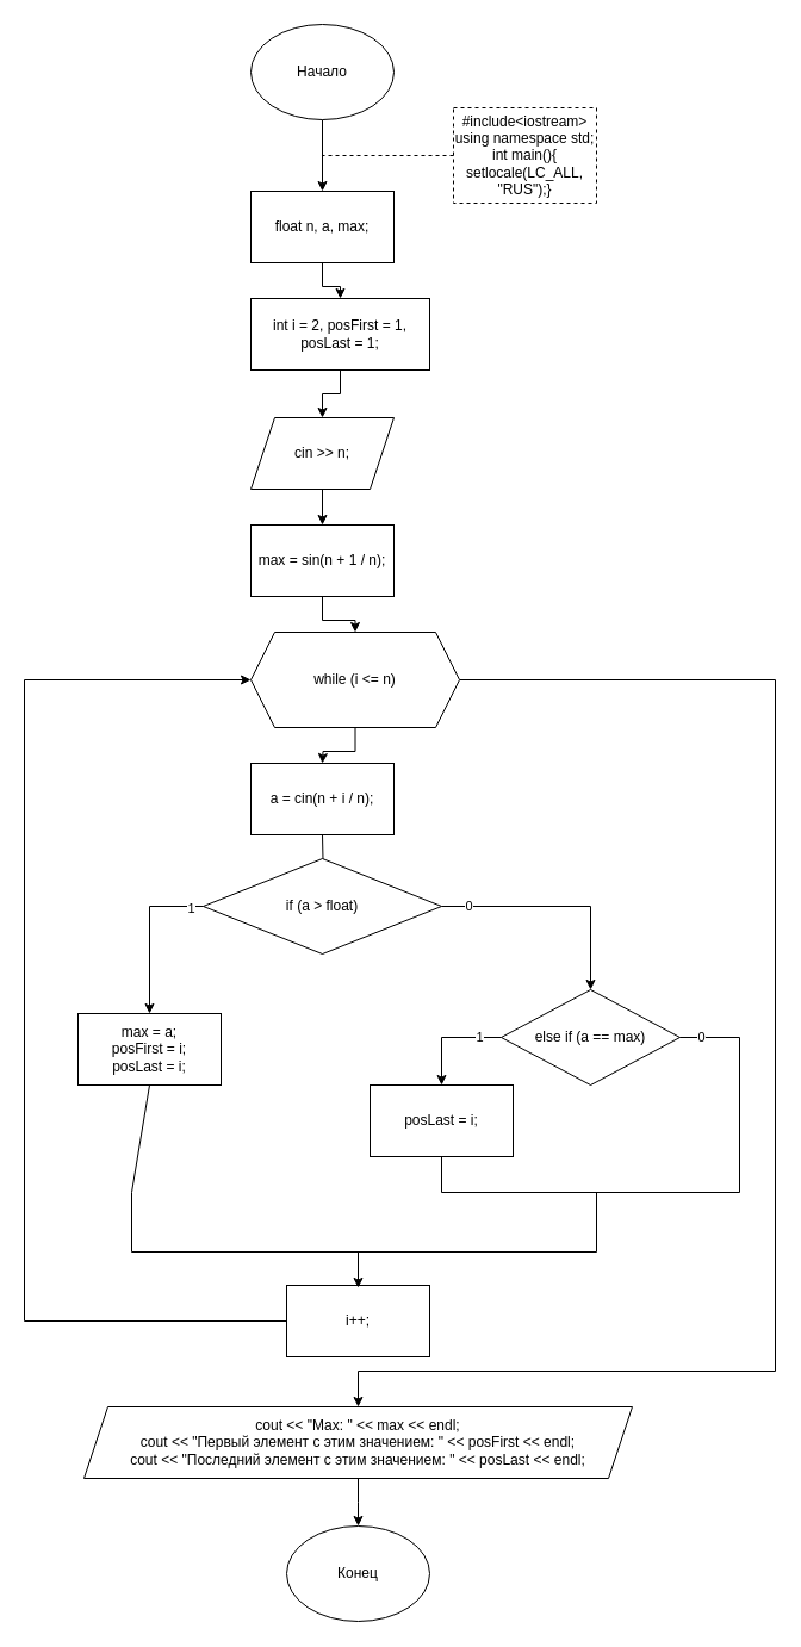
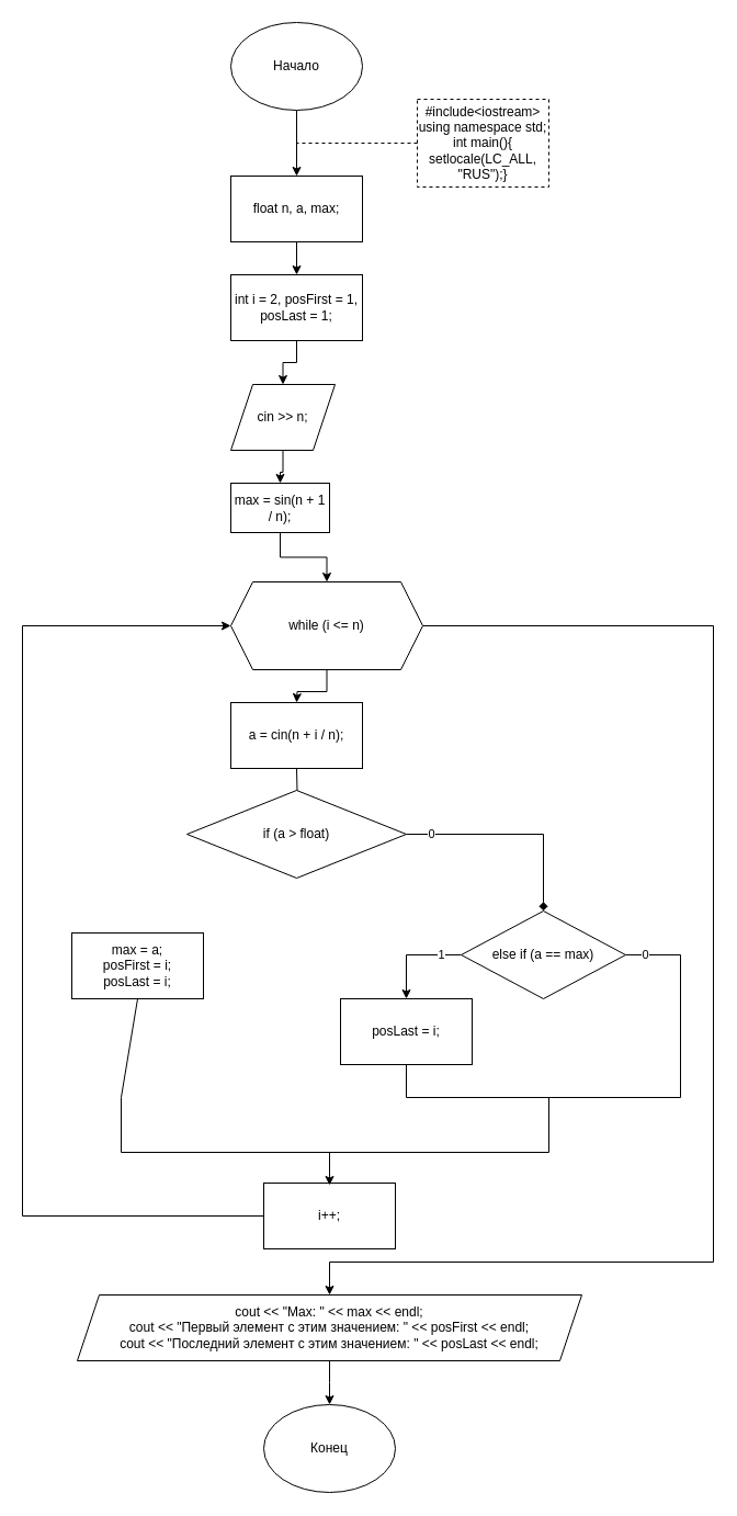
- <mxCell id="10" value="&lt;span&gt;&#09;&lt;/span&gt;int i = 2, posFirst = 1, posLast = 1;" style="whiteSpace=wrap;html=1;rounded=0;" vertex="1" parent="1"><mxGeometry x="210" y="250" width="150" height="60" as="geometry" /></mxCell>
+ <mxCell id="10" value="&lt;span&gt;&#09;&lt;/span&gt;int i = 2, posFirst = 1, posLast = 1;" style="whiteSpace=wrap;html=1;rounded=0;" vertex="1" parent="1"><mxGeometry x="210" y="250" width="120" height="60" as="geometry" /></mxCell>
- <mxCell id="12" value="&lt;span&gt;&#09;&lt;/span&gt;cin &amp;gt;&amp;gt; n;" style="shape=parallelogram;perimeter=parallelogramPerimeter;whiteSpace=wrap;html=1;fixedSize=1;" vertex="1" parent="1"><mxGeometry x="210" y="350" width="120" height="60" as="geometry" /></mxCell>
+ <mxCell id="12" value="&lt;span&gt;&#09;&lt;/span&gt;cin &amp;gt;&amp;gt; n;" style="shape=parallelogram;perimeter=parallelogramPerimeter;whiteSpace=wrap;html=1;fixedSize=1;" vertex="1" parent="1"><mxGeometry x="210" y="350" width="95" height="60" as="geometry" /></mxCell>
- <mxCell id="26" value="&lt;span&gt;&#09;&lt;/span&gt;max = sin(n + 1 / n);" style="whiteSpace=wrap;html=1;" vertex="1" parent="1"><mxGeometry x="210" y="440" width="120" height="60" as="geometry" /></mxCell>
+ <mxCell id="26" value="&lt;span&gt;&#09;&lt;/span&gt;max = sin(n + 1 / n);" style="whiteSpace=wrap;html=1;" vertex="1" parent="1"><mxGeometry x="210" y="440" width="90" height="45" as="geometry" /></mxCell>
- <mxCell id="17" style="edgeStyle=orthogonalEdgeStyle;rounded=0;orthogonalLoop=1;jettySize=auto;html=1;entryX=0.5;entryY=0;entryDx=0;entryDy=0;exitX=0;exitY=0.5;exitDx=0;exitDy=0;" edge="1" parent="1" source="21" target="22"><mxGeometry relative="1" as="geometry" /></mxCell>
- <mxCell id="18" value="1" style="edgeLabel;html=1;align=center;verticalAlign=middle;resizable=0;points=[];" vertex="1" connectable="0" parent="17"><mxGeometry x="-0.84" y="1" relative="1" as="geometry"><mxPoint as="offset" /></mxGeometry></mxCell>
- <mxCell id="19" style="edgeStyle=orthogonalEdgeStyle;rounded=0;orthogonalLoop=1;jettySize=auto;html=1;entryX=0.5;entryY=0;entryDx=0;entryDy=0;" edge="1" parent="1" source="21" target="30"><mxGeometry relative="1" as="geometry" /></mxCell>
+ <mxCell id="19" style="edgeStyle=orthogonalEdgeStyle;rounded=0;orthogonalLoop=1;jettySize=auto;html=1;entryX=0.5;entryY=0;entryDx=0;entryDy=0;endArrow=diamond;" edge="1" parent="1" source="21" target="30"><mxGeometry relative="1" as="geometry" /></mxCell>
